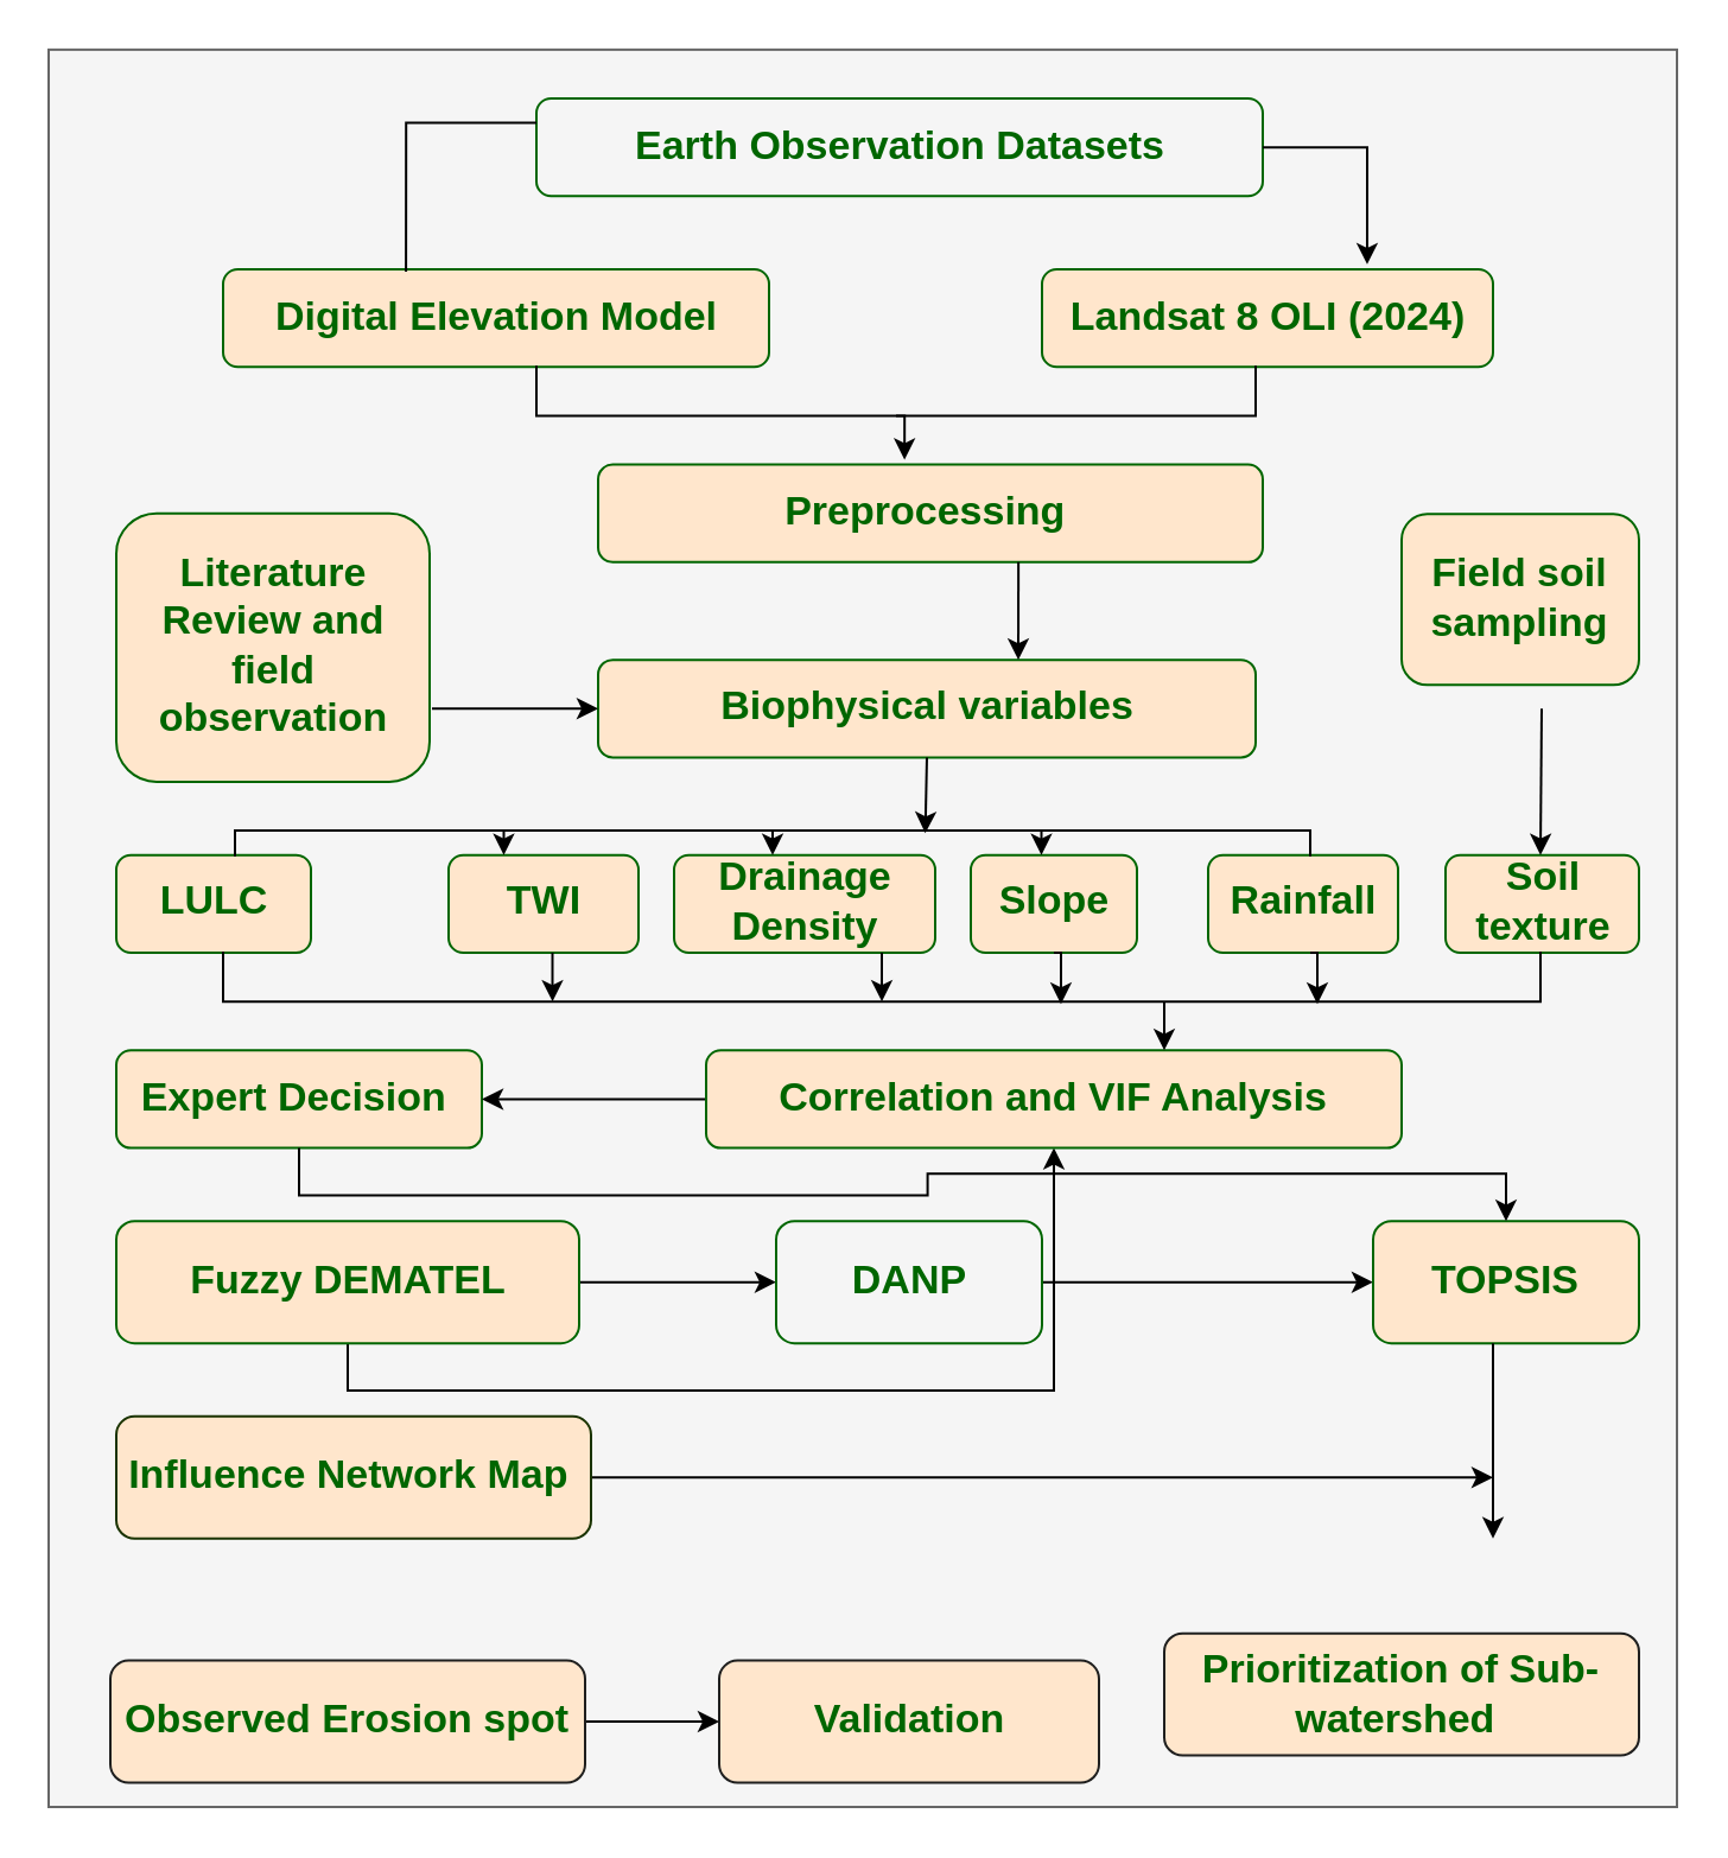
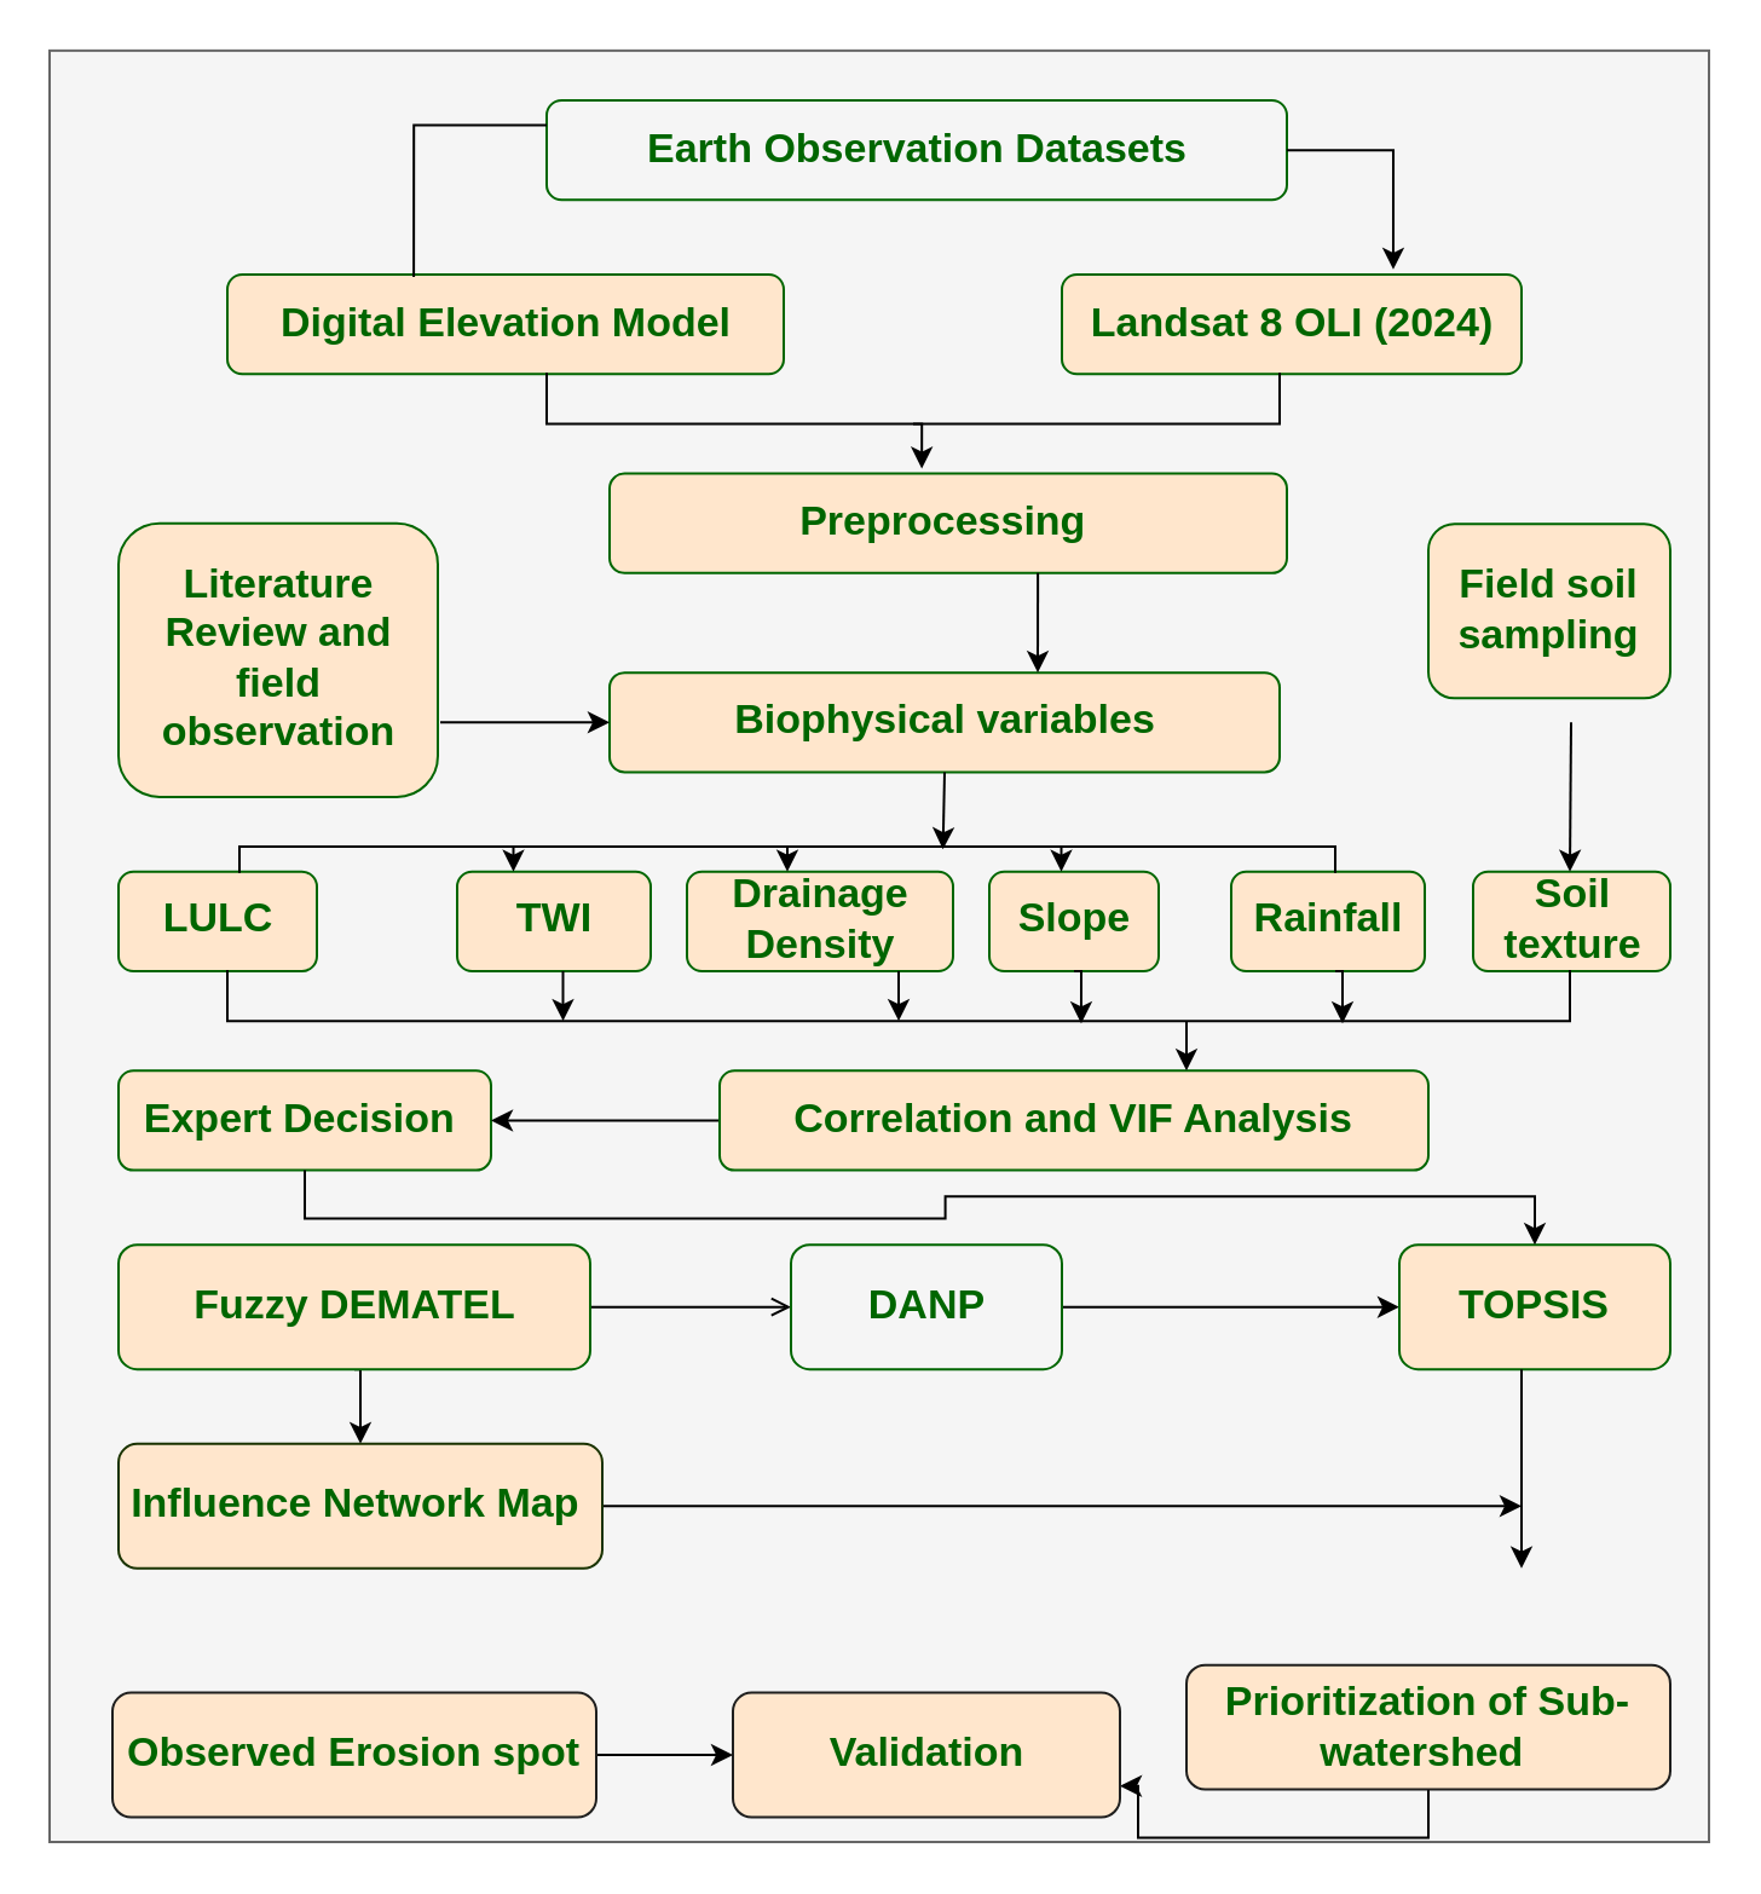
- <mxCell id="18" style="edgeStyle=orthogonalEdgeStyle;rounded=0;orthogonalLoop=1;jettySize=auto;html=1;exitX=1;exitY=0.5;exitDx=0;exitDy=0;entryX=0;entryY=0.5;entryDx=0;entryDy=0;" edge="1" parent="2" source="20" target="22"><mxGeometry relative="1" as="geometry" /></mxCell>
+ <mxCell id="18" style="edgeStyle=orthogonalEdgeStyle;rounded=0;orthogonalLoop=1;jettySize=auto;html=1;exitX=1;exitY=0.5;exitDx=0;exitDy=0;entryX=0;entryY=0.5;entryDx=0;entryDy=0;endArrow=open;" edge="1" parent="2" source="20" target="22"><mxGeometry relative="1" as="geometry" /></mxCell>
- <mxCell id="19" style="edgeStyle=orthogonalEdgeStyle;rounded=0;orthogonalLoop=1;jettySize=auto;html=1;exitX=0.5;exitY=1;exitDx=0;exitDy=0;" edge="1" parent="2" source="20" target="24"><mxGeometry relative="1" as="geometry" /></mxCell>
+ <mxCell id="19" style="edgeStyle=orthogonalEdgeStyle;rounded=0;orthogonalLoop=1;jettySize=auto;html=1;exitX=0.5;exitY=1;exitDx=0;exitDy=0;entryX=0.5;entryY=0;entryDx=0;entryDy=0;" edge="1" parent="2" source="20" target="26"><mxGeometry relative="1" as="geometry" /></mxCell>
+ <mxCell id="28" style="edgeStyle=orthogonalEdgeStyle;rounded=0;orthogonalLoop=1;jettySize=auto;html=1;exitX=0.5;exitY=1;exitDx=0;exitDy=0;entryX=1;entryY=0.75;entryDx=0;entryDy=0;" edge="1" parent="2" source="29" target="30"><mxGeometry relative="1" as="geometry" /></mxCell>
